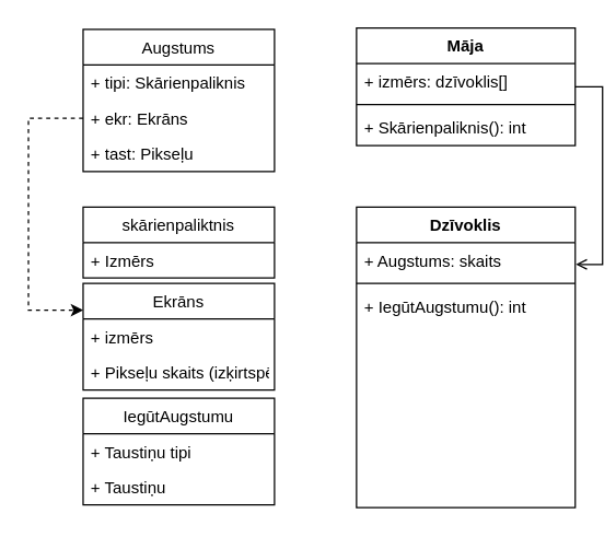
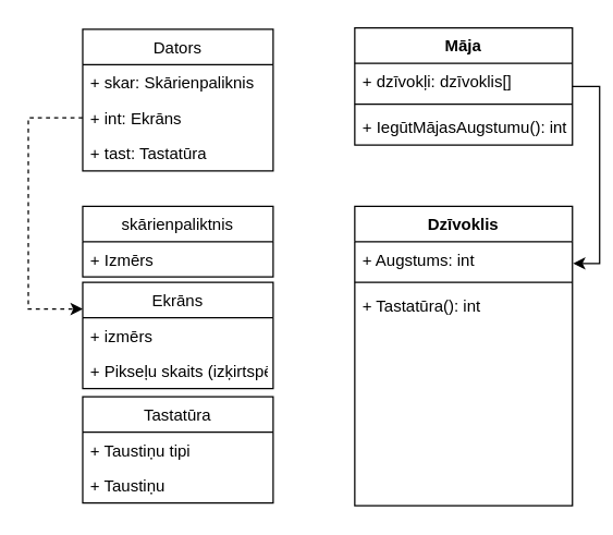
- <mxCell id="2" value="Augstums" style="swimlane;fontStyle=0;childLayout=stackLayout;horizontal=1;startSize=26;fillColor=none;horizontalStack=0;resizeParent=1;resizeParentMax=0;resizeLast=0;collapsible=1;marginBottom=0;" vertex="1" parent="1"><mxGeometry x="60" y="21" width="140" height="104" as="geometry" /></mxCell>
+ <mxCell id="2" value="Dators" style="swimlane;fontStyle=0;childLayout=stackLayout;horizontal=1;startSize=26;fillColor=none;horizontalStack=0;resizeParent=1;resizeParentMax=0;resizeLast=0;collapsible=1;marginBottom=0;" vertex="1" parent="1"><mxGeometry x="60" y="21" width="140" height="104" as="geometry" /></mxCell>
- <mxCell id="16" value="+ izmērs: dzīvoklis[]" style="text;strokeColor=none;fillColor=none;align=left;verticalAlign=top;spacingLeft=4;spacingRight=4;overflow=hidden;rotatable=0;points=[[0,0.5],[1,0.5]];portConstraint=eastwest;" vertex="1" parent="15"><mxGeometry y="26" width="160" height="26" as="geometry" /></mxCell>
+ <mxCell id="16" value="+ dzīvokļi: dzīvoklis[]" style="text;strokeColor=none;fillColor=none;align=left;verticalAlign=top;spacingLeft=4;spacingRight=4;overflow=hidden;rotatable=0;points=[[0,0.5],[1,0.5]];portConstraint=eastwest;" vertex="1" parent="15"><mxGeometry y="26" width="160" height="26" as="geometry" /></mxCell>
- <mxCell id="3" value="+ tipi: Skārienpaliknis" style="text;strokeColor=none;fillColor=none;align=left;verticalAlign=top;spacingLeft=4;spacingRight=4;overflow=hidden;rotatable=0;points=[[0,0.5],[1,0.5]];portConstraint=eastwest;" vertex="1" parent="2"><mxGeometry y="26" width="140" height="26" as="geometry" /></mxCell>
+ <mxCell id="3" value="+ skar: Skārienpaliknis" style="text;strokeColor=none;fillColor=none;align=left;verticalAlign=top;spacingLeft=4;spacingRight=4;overflow=hidden;rotatable=0;points=[[0,0.5],[1,0.5]];portConstraint=eastwest;" vertex="1" parent="2"><mxGeometry y="26" width="140" height="26" as="geometry" /></mxCell>
- <mxCell id="4" value="+ ekr: Ekrāns" style="text;strokeColor=none;fillColor=none;align=left;verticalAlign=top;spacingLeft=4;spacingRight=4;overflow=hidden;rotatable=0;points=[[0,0.5],[1,0.5]];portConstraint=eastwest;" vertex="1" parent="2"><mxGeometry y="52" width="140" height="26" as="geometry" /></mxCell>
+ <mxCell id="4" value="+ int: Ekrāns" style="text;strokeColor=none;fillColor=none;align=left;verticalAlign=top;spacingLeft=4;spacingRight=4;overflow=hidden;rotatable=0;points=[[0,0.5],[1,0.5]];portConstraint=eastwest;" vertex="1" parent="2"><mxGeometry y="52" width="140" height="26" as="geometry" /></mxCell>
- <mxCell id="18" value="+ Skārienpaliknis(): int" style="text;strokeColor=none;fillColor=none;align=left;verticalAlign=top;spacingLeft=4;spacingRight=4;overflow=hidden;rotatable=0;points=[[0,0.5],[1,0.5]];portConstraint=eastwest;" vertex="1" parent="15"><mxGeometry y="60" width="160" height="26" as="geometry" /></mxCell>
+ <mxCell id="18" value="+ IegūtMājasAugstumu(): int" style="text;strokeColor=none;fillColor=none;align=left;verticalAlign=top;spacingLeft=4;spacingRight=4;overflow=hidden;rotatable=0;points=[[0,0.5],[1,0.5]];portConstraint=eastwest;" vertex="1" parent="15"><mxGeometry y="60" width="160" height="26" as="geometry" /></mxCell>
- <mxCell id="5" value="+ tast: Pikseļu" style="text;strokeColor=none;fillColor=none;align=left;verticalAlign=top;spacingLeft=4;spacingRight=4;overflow=hidden;rotatable=0;points=[[0,0.5],[1,0.5]];portConstraint=eastwest;" vertex="1" parent="2"><mxGeometry y="78" width="140" height="26" as="geometry" /></mxCell>
+ <mxCell id="5" value="+ tast: Tastatūra" style="text;strokeColor=none;fillColor=none;align=left;verticalAlign=top;spacingLeft=4;spacingRight=4;overflow=hidden;rotatable=0;points=[[0,0.5],[1,0.5]];portConstraint=eastwest;" vertex="1" parent="2"><mxGeometry y="78" width="140" height="26" as="geometry" /></mxCell>
- <mxCell id="20" value="+ Augstums: skaits" style="text;strokeColor=none;fillColor=none;align=left;verticalAlign=top;spacingLeft=4;spacingRight=4;overflow=hidden;rotatable=0;points=[[0,0.5],[1,0.5]];portConstraint=eastwest;" vertex="1" parent="19"><mxGeometry y="26" width="160" height="26" as="geometry" /></mxCell>
+ <mxCell id="20" value="+ Augstums: int" style="text;strokeColor=none;fillColor=none;align=left;verticalAlign=top;spacingLeft=4;spacingRight=4;overflow=hidden;rotatable=0;points=[[0,0.5],[1,0.5]];portConstraint=eastwest;" vertex="1" parent="19"><mxGeometry y="26" width="160" height="26" as="geometry" /></mxCell>
- <mxCell id="14" style="edgeStyle=orthogonalEdgeStyle;rounded=0;orthogonalLoop=1;jettySize=auto;html=1;exitX=1;exitY=0.5;exitDx=0;exitDy=0;entryX=1.003;entryY=0.191;entryDx=0;entryDy=0;entryPerimeter=0;endArrow=open;" edge="1" parent="1" source="15" target="19"><mxGeometry relative="1" as="geometry" /></mxCell>
+ <mxCell id="14" style="edgeStyle=orthogonalEdgeStyle;rounded=0;orthogonalLoop=1;jettySize=auto;html=1;exitX=1;exitY=0.5;exitDx=0;exitDy=0;entryX=1.003;entryY=0.191;entryDx=0;entryDy=0;entryPerimeter=0;" edge="1" parent="1" source="15" target="19"><mxGeometry relative="1" as="geometry" /></mxCell>
- <mxCell id="22" value="+ IegūtAugstumu(): int" style="text;strokeColor=none;fillColor=none;align=left;verticalAlign=top;spacingLeft=4;spacingRight=4;overflow=hidden;rotatable=0;points=[[0,0.5],[1,0.5]];portConstraint=eastwest;direction=south;" vertex="1" parent="19"><mxGeometry y="60" width="160" height="160" as="geometry" /></mxCell>
+ <mxCell id="22" value="+ Tastatūra(): int" style="text;strokeColor=none;fillColor=none;align=left;verticalAlign=top;spacingLeft=4;spacingRight=4;overflow=hidden;rotatable=0;points=[[0,0.5],[1,0.5]];portConstraint=eastwest;direction=south;" vertex="1" parent="19"><mxGeometry y="60" width="160" height="160" as="geometry" /></mxCell>
- <mxCell id="6" value="IegūtAugstumu" style="swimlane;fontStyle=0;childLayout=stackLayout;horizontal=1;startSize=26;fillColor=none;horizontalStack=0;resizeParent=1;resizeParentMax=0;resizeLast=0;collapsible=1;marginBottom=0;" vertex="1" parent="1"><mxGeometry x="60" y="291" width="140" height="78" as="geometry" /></mxCell>
+ <mxCell id="6" value="Tastatūra" style="swimlane;fontStyle=0;childLayout=stackLayout;horizontal=1;startSize=26;fillColor=none;horizontalStack=0;resizeParent=1;resizeParentMax=0;resizeLast=0;collapsible=1;marginBottom=0;" vertex="1" parent="1"><mxGeometry x="60" y="291" width="140" height="78" as="geometry" /></mxCell>
